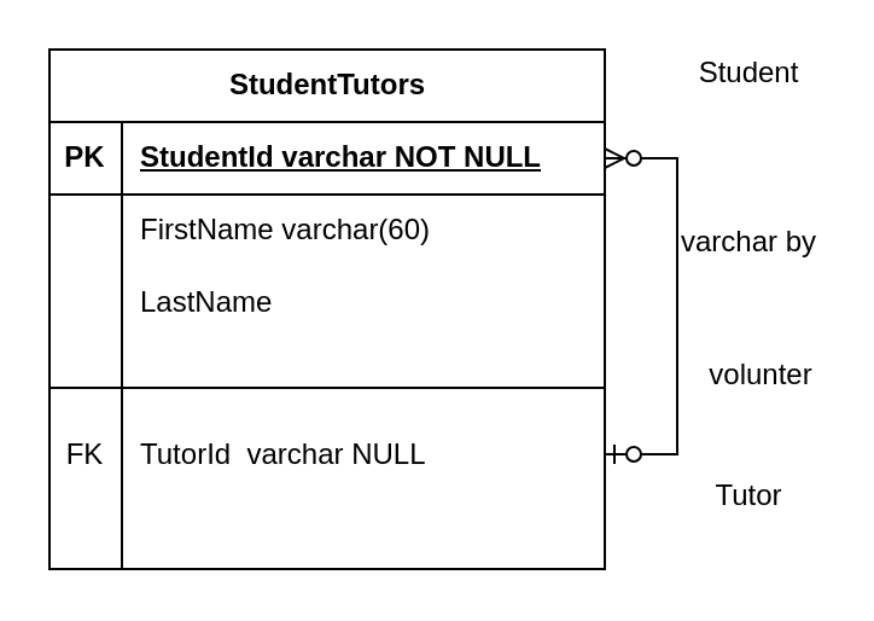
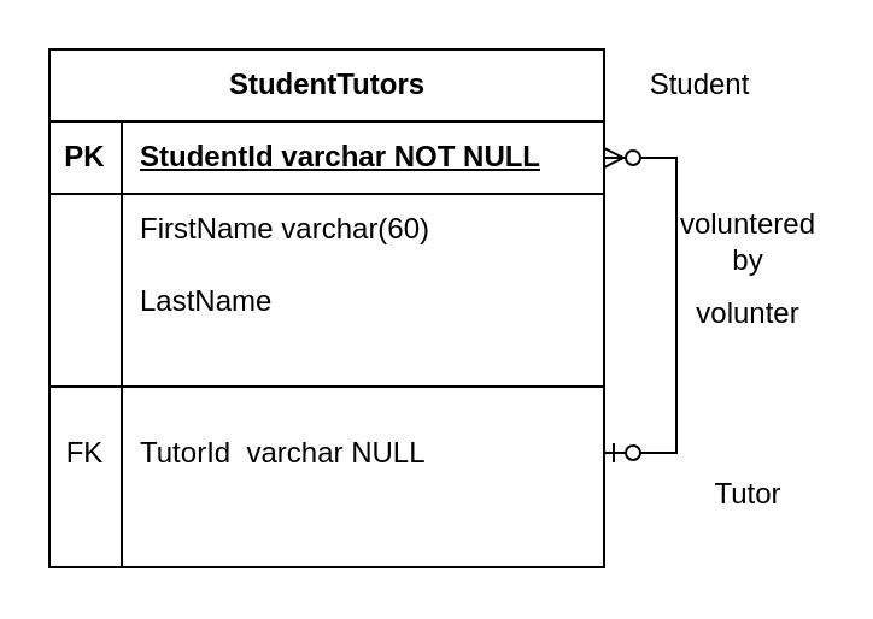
- <mxCell id="19" value="Student" style="text;html=1;strokeColor=none;fillColor=none;align=center;verticalAlign=middle;whiteSpace=wrap;rounded=0;" vertex="1" parent="1"><mxGeometry x="280" y="15" width="60" height="30" as="geometry" /></mxCell>
+ <mxCell id="19" value="Student" style="text;html=1;strokeColor=none;fillColor=none;align=center;verticalAlign=middle;whiteSpace=wrap;rounded=0;" vertex="1" parent="1"><mxGeometry x="260" y="20" width="60" height="30" as="geometry" /></mxCell>
- <mxCell id="17" value="varchar by" style="text;html=1;strokeColor=none;fillColor=none;align=center;verticalAlign=middle;whiteSpace=wrap;rounded=0;" vertex="1" parent="1"><mxGeometry x="280" y="85" width="60" height="30" as="geometry" /></mxCell>
+ <mxCell id="17" value="voluntered by" style="text;html=1;strokeColor=none;fillColor=none;align=center;verticalAlign=middle;whiteSpace=wrap;rounded=0;" vertex="1" parent="1"><mxGeometry x="280" y="85" width="60" height="30" as="geometry" /></mxCell>
- <mxCell id="16" value="volunter" style="text;html=1;strokeColor=none;fillColor=none;align=center;verticalAlign=middle;whiteSpace=wrap;rounded=0;" vertex="1" parent="1"><mxGeometry x="285" y="140" width="60" height="30" as="geometry" /></mxCell>
+ <mxCell id="16" value="volunter" style="text;html=1;strokeColor=none;fillColor=none;align=center;verticalAlign=middle;whiteSpace=wrap;rounded=0;" vertex="1" parent="1"><mxGeometry x="280" y="115" width="60" height="30" as="geometry" /></mxCell>
